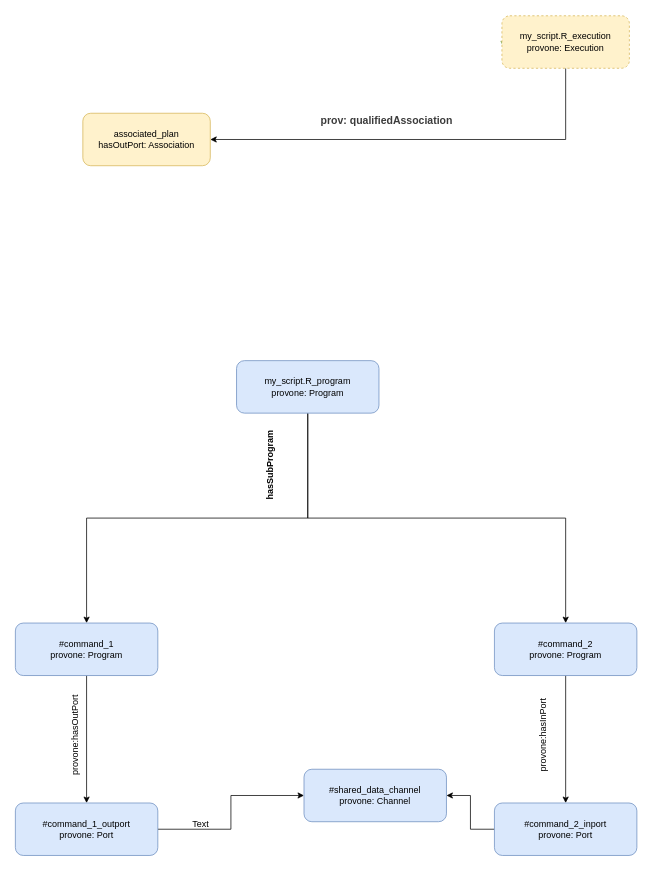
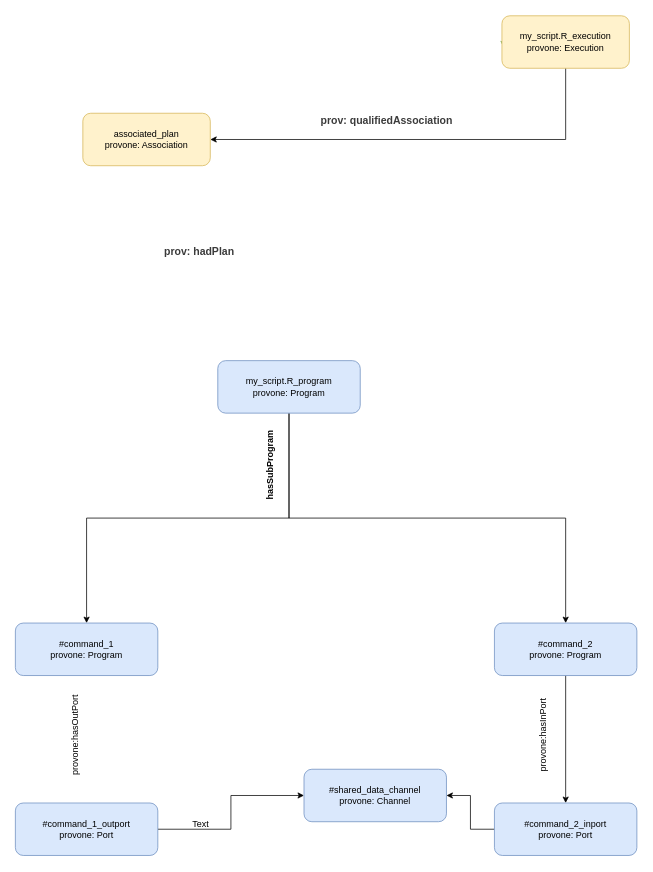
- <mxCell id="4" value="&lt;div&gt;my_script.R_execution&lt;/div&gt;&lt;div&gt;provone: Execution&lt;br&gt;&lt;/div&gt;" style="rounded=1;whiteSpace=wrap;html=1;fontSize=12;glass=0;strokeWidth=1;shadow=0;fillColor=#fff2cc;strokeColor=#d6b656;dashed=1;" parent="1" vertex="1"><mxGeometry x="669" y="20" width="170" height="70" as="geometry" /></mxCell>
+ <mxCell id="4" value="&lt;div&gt;my_script.R_execution&lt;/div&gt;&lt;div&gt;provone: Execution&lt;br&gt;&lt;/div&gt;" style="rounded=1;whiteSpace=wrap;html=1;fontSize=12;glass=0;strokeWidth=1;shadow=0;fillColor=#fff2cc;strokeColor=#d6b656;" parent="1" vertex="1"><mxGeometry x="669" y="20" width="170" height="70" as="geometry" /></mxCell>
- <mxCell id="5" value="&lt;div&gt;associated_plan&lt;/div&gt;&lt;div&gt;hasOutPort: Association&lt;/div&gt;" style="rounded=1;whiteSpace=wrap;html=1;fontSize=12;glass=0;strokeWidth=1;shadow=0;fillColor=#fff2cc;strokeColor=#d6b656;" parent="1" vertex="1"><mxGeometry x="110" y="150" width="170" height="70" as="geometry" /></mxCell>
+ <mxCell id="5" value="&lt;div&gt;associated_plan&lt;/div&gt;&lt;div&gt;provone: Association&lt;/div&gt;" style="rounded=1;whiteSpace=wrap;html=1;fontSize=12;glass=0;strokeWidth=1;shadow=0;fillColor=#fff2cc;strokeColor=#d6b656;" parent="1" vertex="1"><mxGeometry x="110" y="150" width="170" height="70" as="geometry" /></mxCell>
+ <mxCell id="14" value="&lt;b&gt;&lt;font style=&quot;font-size: 14px&quot; color=&quot;#3b3b3b&quot;&gt;prov: hadPlan&lt;/font&gt;&lt;/b&gt;" style="text;html=1;align=center;verticalAlign=middle;resizable=0;points=[];autosize=1;" parent="1" vertex="1"><mxGeometry x="210" y="325" width="110" height="20" as="geometry" /></mxCell>
- <mxCell id="8" value="my_script.R&lt;span&gt;_program&lt;/span&gt;&lt;br&gt;&lt;div&gt;&lt;span&gt;provone: Program&lt;/span&gt;&lt;br&gt;&lt;/div&gt;" style="rounded=1;whiteSpace=wrap;html=1;fontSize=12;glass=0;strokeWidth=1;shadow=0;fillColor=#dae8fc;strokeColor=#6c8ebf;" parent="1" vertex="1"><mxGeometry x="315" y="480" width="190" height="70" as="geometry" /></mxCell>
+ <mxCell id="8" value="my_script.R&lt;span&gt;_program&lt;/span&gt;&lt;br&gt;&lt;div&gt;&lt;span&gt;provone: Program&lt;/span&gt;&lt;br&gt;&lt;/div&gt;" style="rounded=1;whiteSpace=wrap;html=1;fontSize=12;glass=0;strokeWidth=1;shadow=0;fillColor=#dae8fc;strokeColor=#6c8ebf;" parent="1" vertex="1"><mxGeometry x="290" y="480" width="190" height="70" as="geometry" /></mxCell>
- <mxCell id="16" value="" style="edgeStyle=orthogonalEdgeStyle;rounded=0;orthogonalLoop=1;jettySize=auto;html=1;" edge="1" parent="1" source="17" target="19"><mxGeometry relative="1" as="geometry" /></mxCell>
